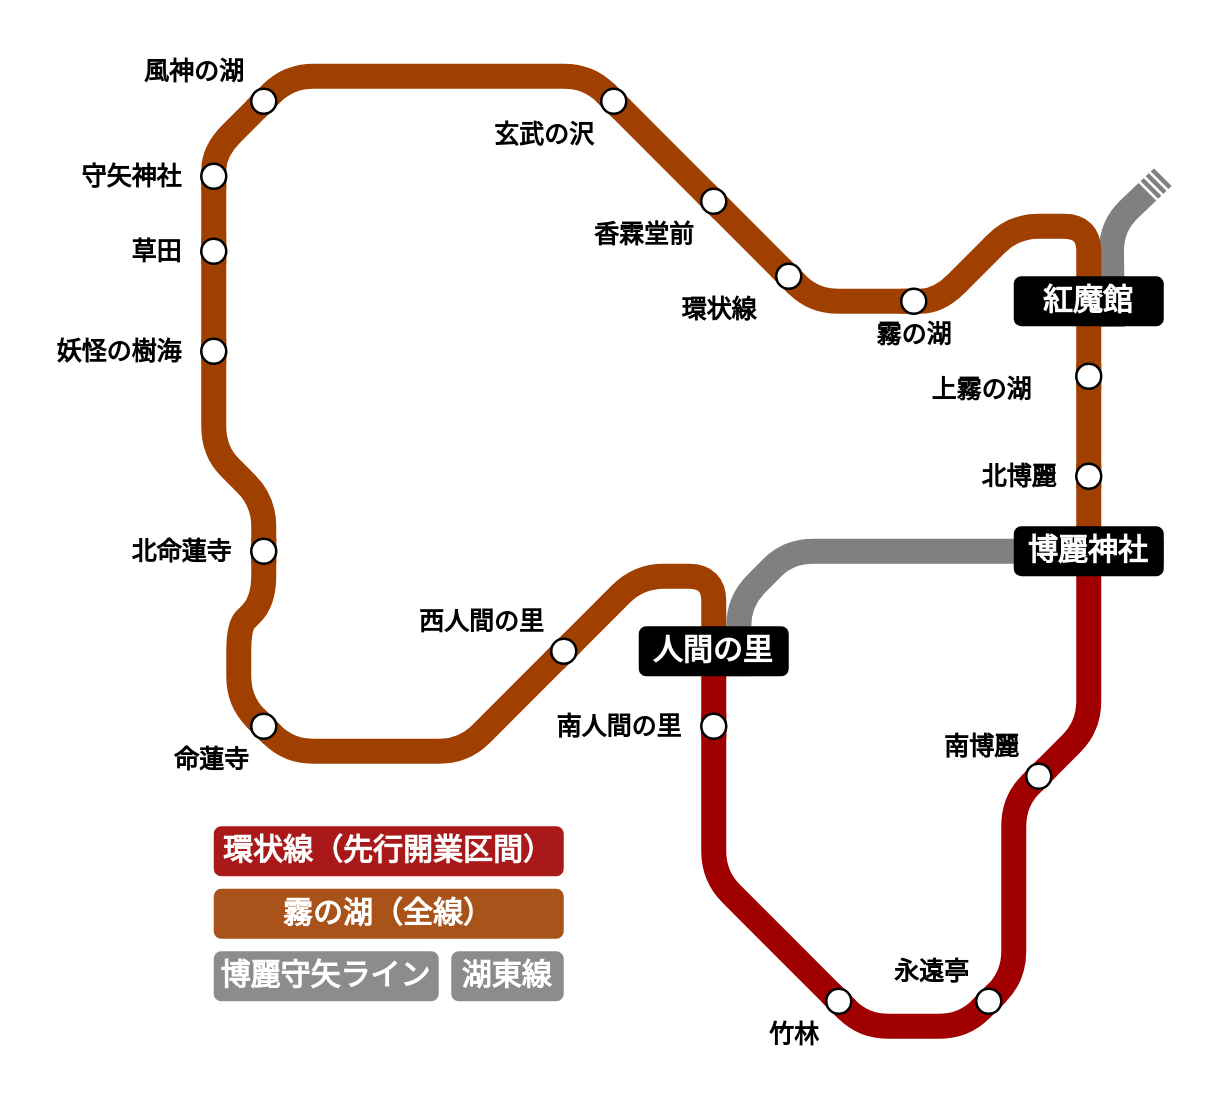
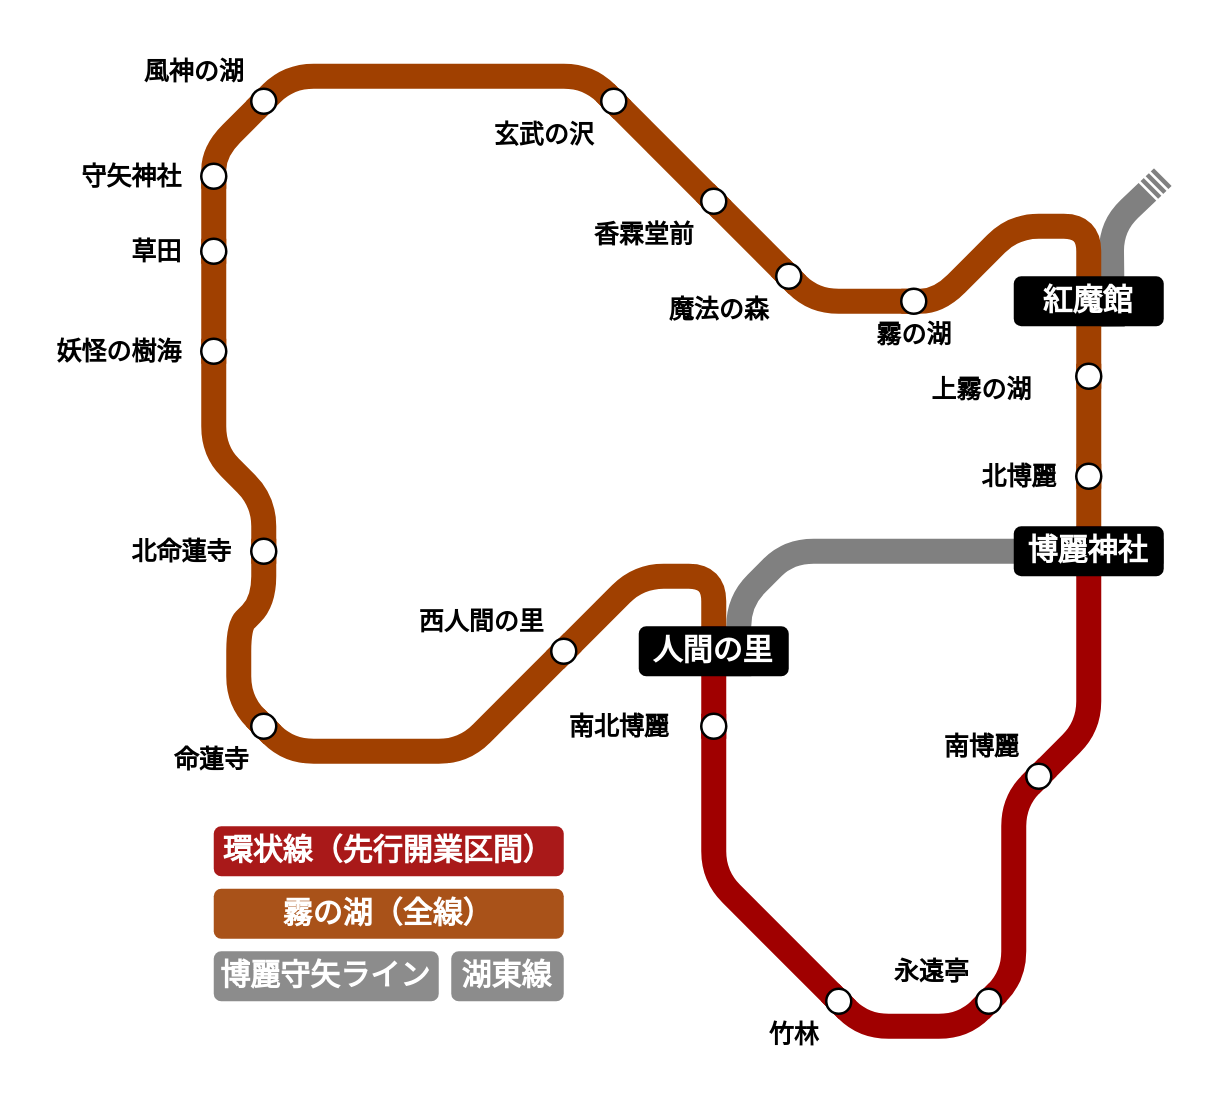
- <mxCell id="80" value="&lt;span style=&quot;font-size: 10px;&quot;&gt;&lt;b&gt;環状線&lt;/b&gt;&lt;/span&gt;" style="text;html=1;strokeColor=none;fillColor=none;align=center;verticalAlign=middle;whiteSpace=wrap;rounded=0;fontSize=11;fontFamily=Helvetica;fontColor=default;" vertex="1" parent="1"><mxGeometry x="265" y="115" width="45" height="15" as="geometry" /></mxCell>
+ <mxCell id="80" value="&lt;span style=&quot;font-size: 10px;&quot;&gt;&lt;b&gt;魔法の森&lt;/b&gt;&lt;/span&gt;" style="text;html=1;strokeColor=none;fillColor=none;align=center;verticalAlign=middle;whiteSpace=wrap;rounded=0;fontSize=11;fontFamily=Helvetica;fontColor=default;" vertex="1" parent="1"><mxGeometry x="265" y="115" width="45" height="15" as="geometry" /></mxCell>
- <mxCell id="37" value="&lt;font style=&quot;font-size: 10px;&quot;&gt;&lt;font style=&quot;font-size: 10px;&quot;&gt;&lt;b style=&quot;&quot;&gt;南&lt;/b&gt;&lt;/font&gt;&lt;b&gt;人間の里&lt;/b&gt;&lt;/font&gt;" style="text;html=1;strokeColor=none;fillColor=none;align=center;verticalAlign=middle;whiteSpace=wrap;rounded=0;fontSize=11;fontFamily=Helvetica;fontColor=default;" vertex="1" parent="35"><mxGeometry x="-5" width="55" height="15" as="geometry" /></mxCell>
+ <mxCell id="37" value="&lt;font style=&quot;font-size: 10px;&quot;&gt;&lt;font style=&quot;font-size: 10px;&quot;&gt;&lt;b style=&quot;&quot;&gt;南&lt;/b&gt;&lt;/font&gt;&lt;b&gt;北博麗&lt;/b&gt;&lt;/font&gt;" style="text;html=1;strokeColor=none;fillColor=none;align=center;verticalAlign=middle;whiteSpace=wrap;rounded=0;fontSize=11;fontFamily=Helvetica;fontColor=default;" vertex="1" parent="35"><mxGeometry x="-5" width="55" height="15" as="geometry" /></mxCell>
